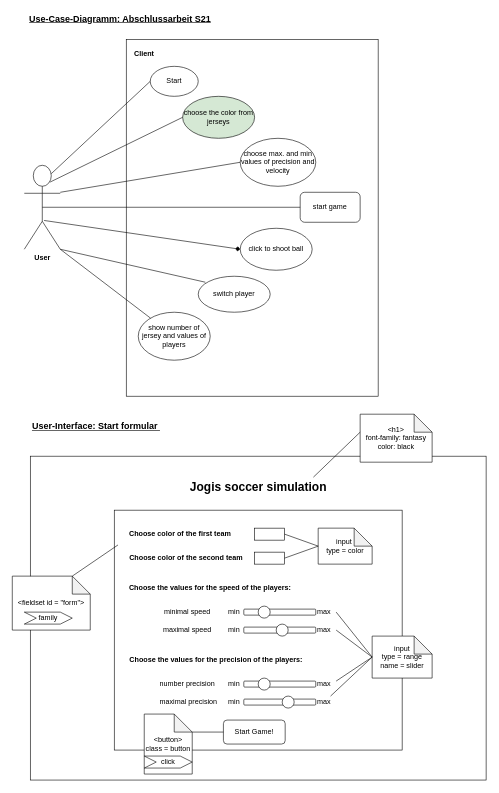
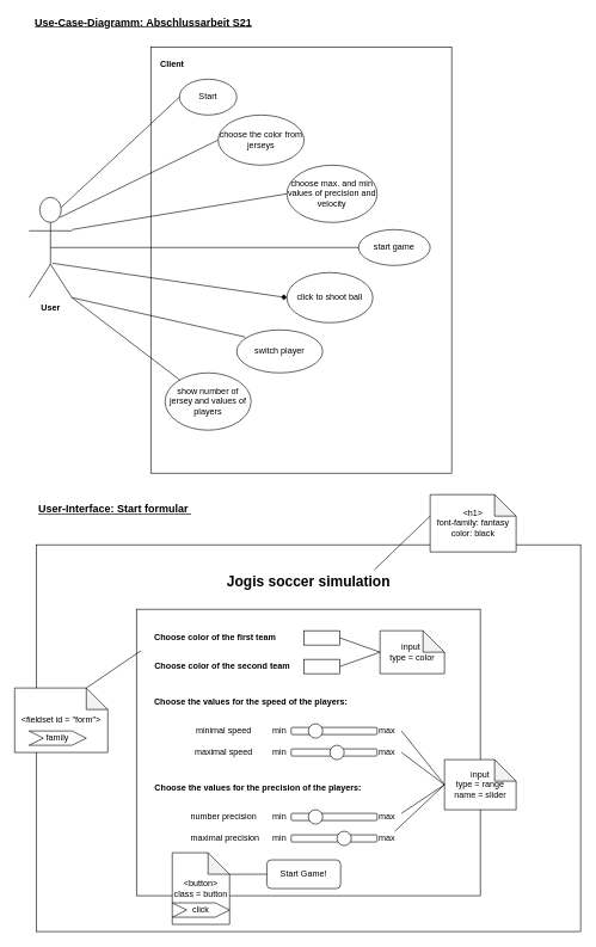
- <mxCell id="6" value="choose the color from jerseys" style="ellipse;whiteSpace=wrap;html=1;fillColor=#d5e8d4;" vertex="1" parent="1"><mxGeometry x="304" y="160" width="120" height="70" as="geometry" /></mxCell>
+ <mxCell id="6" value="choose the color from jerseys" style="ellipse;whiteSpace=wrap;html=1;" vertex="1" parent="1"><mxGeometry x="304" y="160" width="120" height="70" as="geometry" /></mxCell>
- <mxCell id="9" value="start game" style="whiteSpace=wrap;html=1;rounded=1;" vertex="1" parent="1"><mxGeometry x="500" y="320" width="100" height="50" as="geometry" /></mxCell>
+ <mxCell id="9" value="start game" style="ellipse;whiteSpace=wrap;html=1;" vertex="1" parent="1"><mxGeometry x="500" y="320" width="100" height="50" as="geometry" /></mxCell>
